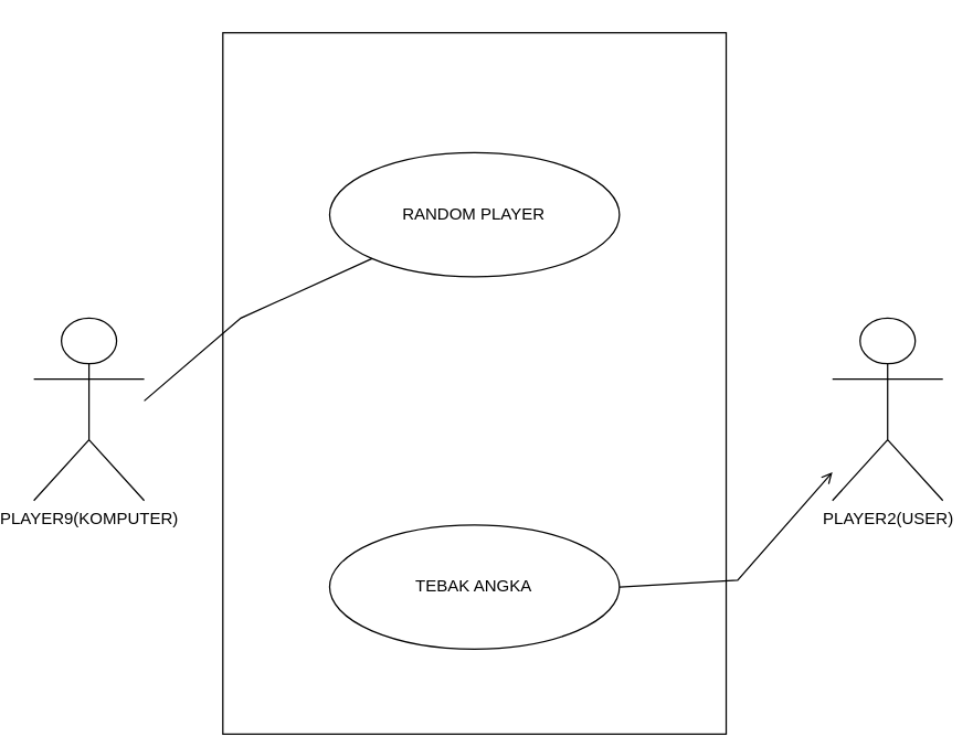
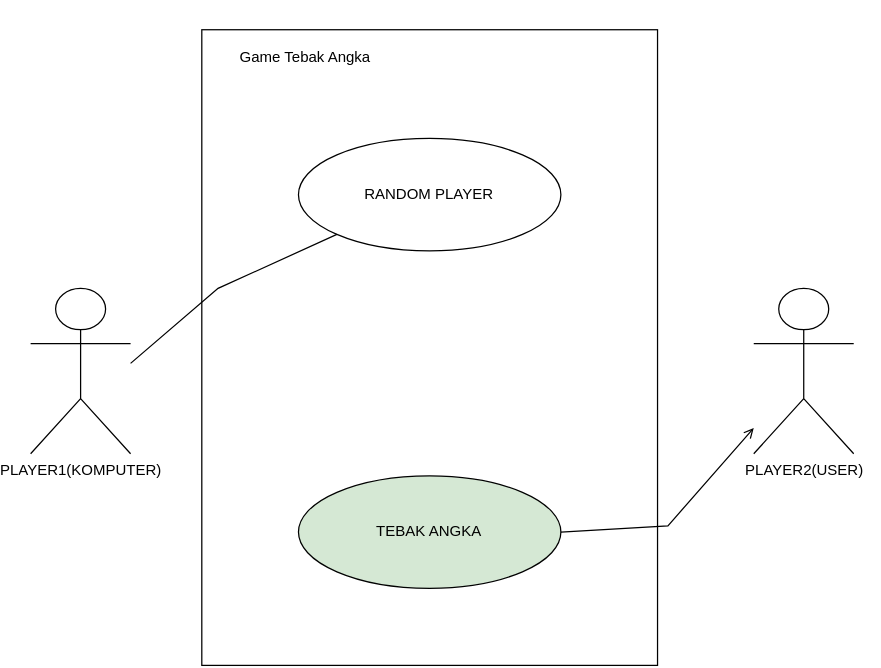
+ <mxCell id="6" value="Game Tebak Angka" style="text;html=1;strokeColor=none;fillColor=none;align=center;verticalAlign=middle;whiteSpace=wrap;rounded=0;" vertex="1" parent="1"><mxGeometry x="160" y="20" width="160" height="50" as="geometry" /></mxCell>
- <mxCell id="7" value="PLAYER9(KOMPUTER)" style="shape=umlActor;verticalLabelPosition=bottom;verticalAlign=top;html=1;outlineConnect=0;fillColor=none;" vertex="1" parent="1"><mxGeometry x="20" y="230" width="80" height="132.35" as="geometry" /></mxCell>
+ <mxCell id="7" value="PLAYER1(KOMPUTER)" style="shape=umlActor;verticalLabelPosition=bottom;verticalAlign=top;html=1;outlineConnect=0;fillColor=none;" vertex="1" parent="1"><mxGeometry x="20" y="230" width="80" height="132.35" as="geometry" /></mxCell>
- <mxCell id="5" value="TEBAK ANGKA" style="ellipse;whiteSpace=wrap;html=1;" vertex="1" parent="1"><mxGeometry x="234.34" y="380" width="210" height="90" as="geometry" /></mxCell>
+ <mxCell id="5" value="TEBAK ANGKA" style="ellipse;whiteSpace=wrap;html=1;fillColor=#d5e8d4;" vertex="1" parent="1"><mxGeometry x="234.34" y="380" width="210" height="90" as="geometry" /></mxCell>
